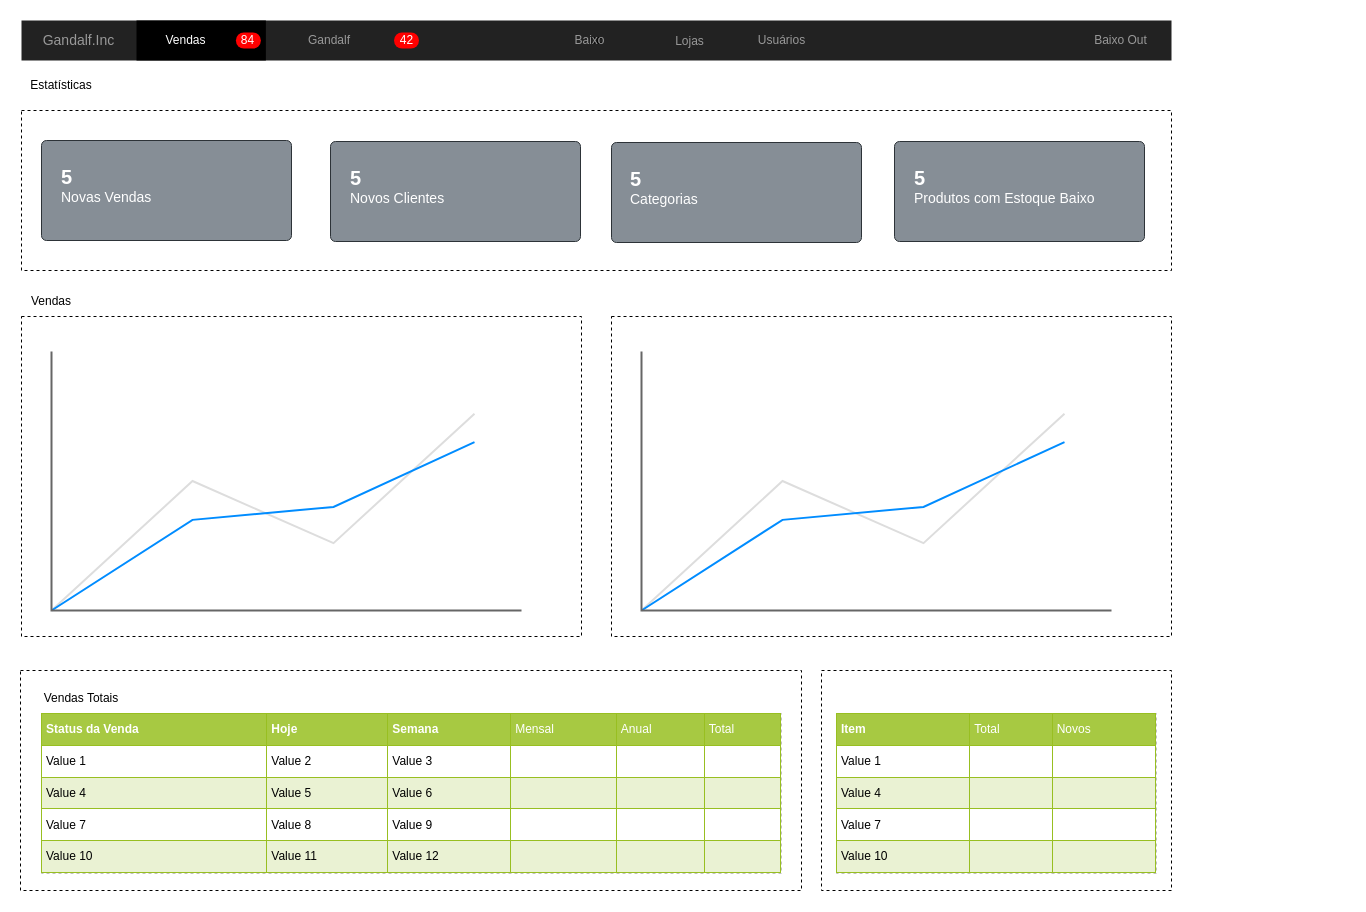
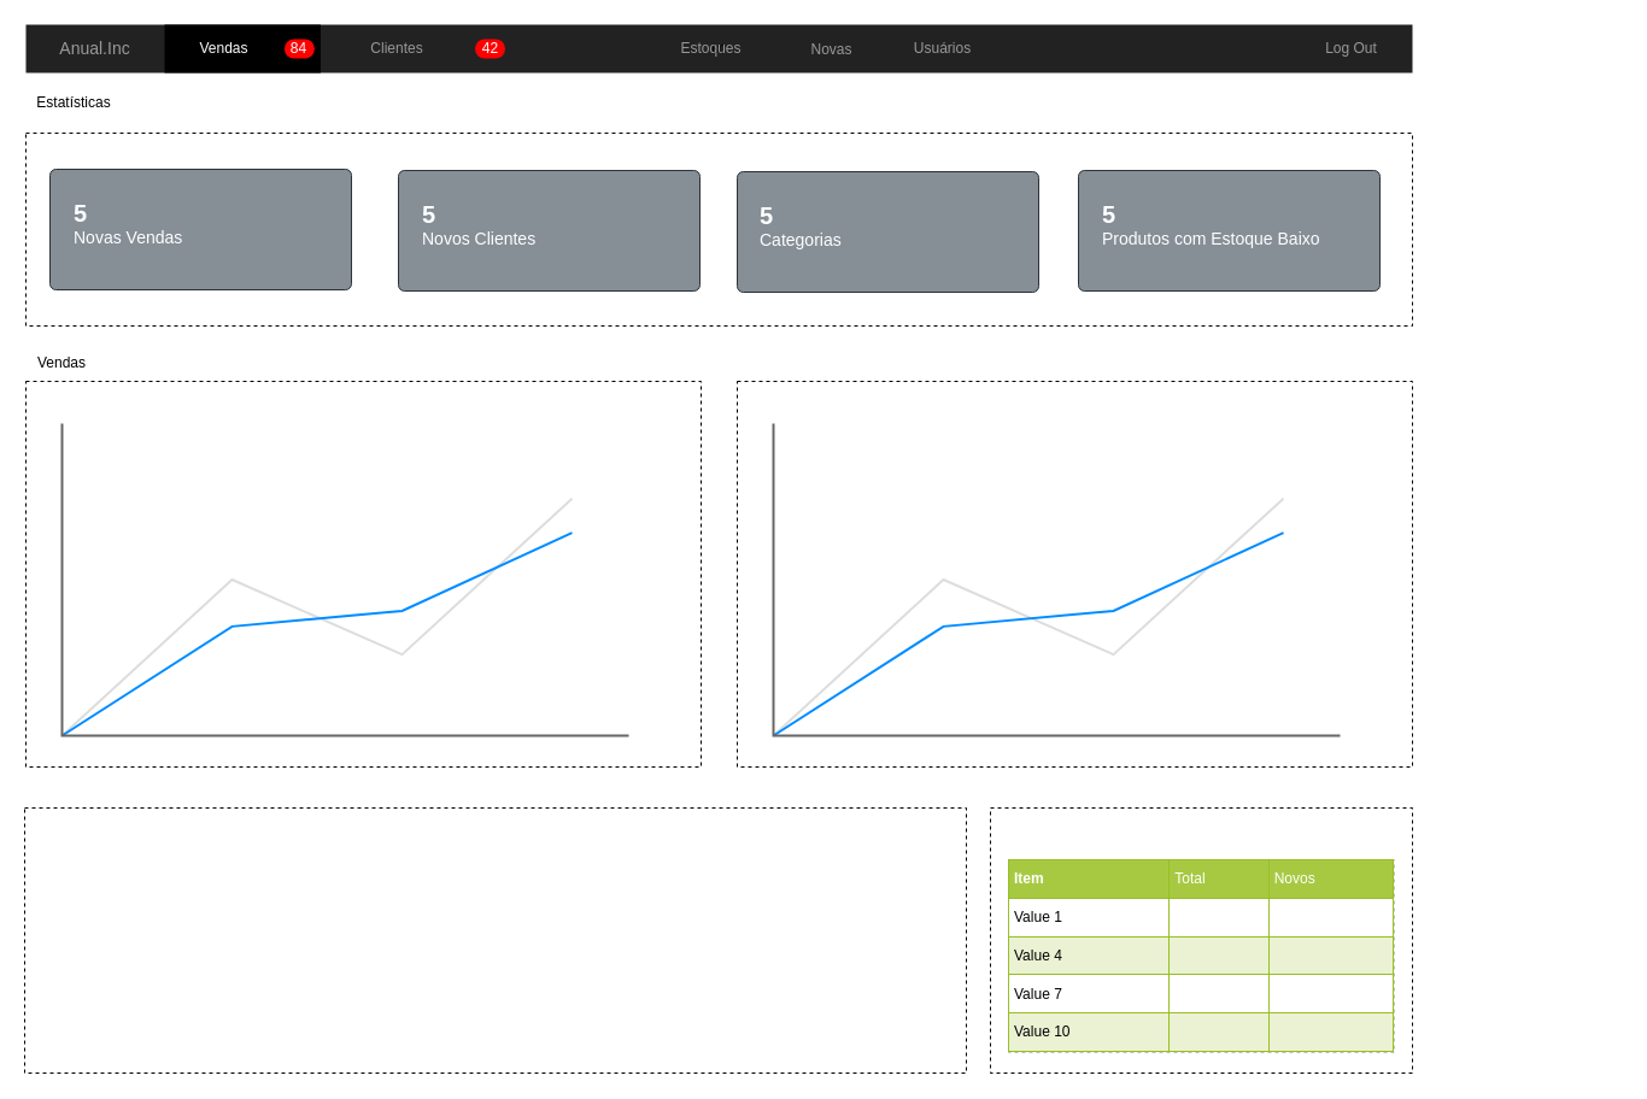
- <mxCell id="4" value="Gandalf.Inc" style="html=1;shadow=0;dashed=0;fillColor=none;strokeColor=none;shape=mxgraph.bootstrap.rect;fontColor=#999999;fontSize=14;whiteSpace=wrap;" vertex="1" parent="3"><mxGeometry width="115" height="40" as="geometry" /></mxCell>
+ <mxCell id="4" value="Anual.Inc" style="html=1;shadow=0;dashed=0;fillColor=none;strokeColor=none;shape=mxgraph.bootstrap.rect;fontColor=#999999;fontSize=14;whiteSpace=wrap;" vertex="1" parent="3"><mxGeometry width="115" height="40" as="geometry" /></mxCell>
- <mxCell id="7" value="Gandalf" style="html=1;shadow=0;dashed=0;fillColor=none;strokeColor=none;shape=mxgraph.bootstrap.rect;fontColor=#999999;spacingRight=30;whiteSpace=wrap;" vertex="1" parent="3"><mxGeometry x="244.375" width="158.125" height="40" as="geometry" /></mxCell>
+ <mxCell id="7" value="Clientes" style="html=1;shadow=0;dashed=0;fillColor=none;strokeColor=none;shape=mxgraph.bootstrap.rect;fontColor=#999999;spacingRight=30;whiteSpace=wrap;" vertex="1" parent="3"><mxGeometry x="244.375" width="158.125" height="40" as="geometry" /></mxCell>
- <mxCell id="9" value="Baixo" style="html=1;shadow=0;dashed=0;fillColor=none;strokeColor=none;shape=mxgraph.bootstrap.rect;fontColor=#999999;whiteSpace=wrap;" vertex="1" parent="3"><mxGeometry x="517.5" width="100.625" height="40" as="geometry" /></mxCell>
+ <mxCell id="9" value="Estoques" style="html=1;shadow=0;dashed=0;fillColor=none;strokeColor=none;shape=mxgraph.bootstrap.rect;fontColor=#999999;whiteSpace=wrap;" vertex="1" parent="3"><mxGeometry x="517.5" width="100.625" height="40" as="geometry" /></mxCell>
- <mxCell id="10" value="Baixo Out" style="html=1;shadow=0;dashed=0;fillColor=none;strokeColor=none;shape=mxgraph.bootstrap.rect;fontColor=#999999;whiteSpace=wrap;" vertex="1" parent="3"><mxGeometry x="1049.375" width="100.625" height="40" as="geometry" /></mxCell>
+ <mxCell id="10" value="Log Out" style="html=1;shadow=0;dashed=0;fillColor=none;strokeColor=none;shape=mxgraph.bootstrap.rect;fontColor=#999999;whiteSpace=wrap;" vertex="1" parent="3"><mxGeometry x="1049.375" width="100.625" height="40" as="geometry" /></mxCell>
- <mxCell id="12" value="Lojas" style="html=1;shadow=0;dashed=0;fillColor=none;strokeColor=none;shape=mxgraph.bootstrap.rect;fontColor=#999999;whiteSpace=wrap;" vertex="1" parent="1"><mxGeometry x="638.5" y="21" width="100.625" height="40" as="geometry" /></mxCell>
+ <mxCell id="12" value="Novas" style="html=1;shadow=0;dashed=0;fillColor=none;strokeColor=none;shape=mxgraph.bootstrap.rect;fontColor=#999999;whiteSpace=wrap;" vertex="1" parent="1"><mxGeometry x="638.5" y="21" width="100.625" height="40" as="geometry" /></mxCell>
- <mxCell id="29" value="Vendas Totais" style="text;html=1;strokeColor=none;fillColor=none;align=center;verticalAlign=middle;whiteSpace=wrap;rounded=0;dashed=1;" vertex="1" parent="1"><mxGeometry x="31" y="683" width="100" height="30" as="geometry" /></mxCell>
- <mxCell id="28" value="&lt;table border=&quot;1&quot; width=&quot;100%&quot; cellpadding=&quot;4&quot; style=&quot;width: 100% ; height: 100% ; border-collapse: collapse&quot;&gt;&lt;tbody&gt;&lt;tr style=&quot;background-color: #a7c942 ; color: #ffffff ; border: 1px solid #98bf21&quot;&gt;&lt;th align=&quot;left&quot;&gt;Status da Venda&lt;/th&gt;&lt;th align=&quot;left&quot;&gt;Hoje&lt;/th&gt;&lt;th align=&quot;left&quot;&gt;Semana&lt;/th&gt;&lt;td&gt;Mensal&lt;/td&gt;&lt;td&gt;Anual&lt;/td&gt;&lt;td&gt;Total&lt;/td&gt;&lt;/tr&gt;&lt;tr style=&quot;border: 1px solid #98bf21&quot;&gt;&lt;td&gt;Value 1&lt;/td&gt;&lt;td&gt;Value 2&lt;/td&gt;&lt;td&gt;Value 3&lt;/td&gt;&lt;td&gt;&lt;br&gt;&lt;/td&gt;&lt;td&gt;&lt;br&gt;&lt;/td&gt;&lt;td&gt;&lt;br&gt;&lt;/td&gt;&lt;/tr&gt;&lt;tr style=&quot;background-color: #eaf2d3 ; border: 1px solid #98bf21&quot;&gt;&lt;td&gt;Value 4&lt;/td&gt;&lt;td&gt;Value 5&lt;/td&gt;&lt;td&gt;Value 6&lt;/td&gt;&lt;td&gt;&lt;br&gt;&lt;/td&gt;&lt;td&gt;&lt;br&gt;&lt;/td&gt;&lt;td&gt;&lt;br&gt;&lt;/td&gt;&lt;/tr&gt;&lt;tr style=&quot;border: 1px solid #98bf21&quot;&gt;&lt;td&gt;Value 7&lt;/td&gt;&lt;td&gt;Value 8&lt;/td&gt;&lt;td&gt;Value 9&lt;/td&gt;&lt;td&gt;&lt;br&gt;&lt;/td&gt;&lt;td&gt;&lt;br&gt;&lt;/td&gt;&lt;td&gt;&lt;br&gt;&lt;/td&gt;&lt;/tr&gt;&lt;tr style=&quot;background-color: #eaf2d3 ; border: 1px solid #98bf21&quot;&gt;&lt;td&gt;Value 10&lt;/td&gt;&lt;td&gt;Value 11&lt;/td&gt;&lt;td&gt;Value 12&lt;/td&gt;&lt;td&gt;&lt;br&gt;&lt;/td&gt;&lt;td&gt;&lt;br&gt;&lt;/td&gt;&lt;td&gt;&lt;br&gt;&lt;/td&gt;&lt;/tr&gt;&lt;/tbody&gt;&lt;/table&gt;" style="text;html=1;strokeColor=#c0c0c0;fillColor=#ffffff;overflow=fill;rounded=0;dashed=1;" vertex="1" parent="1"><mxGeometry x="41" y="713" width="740" height="160" as="geometry" /></mxCell>
